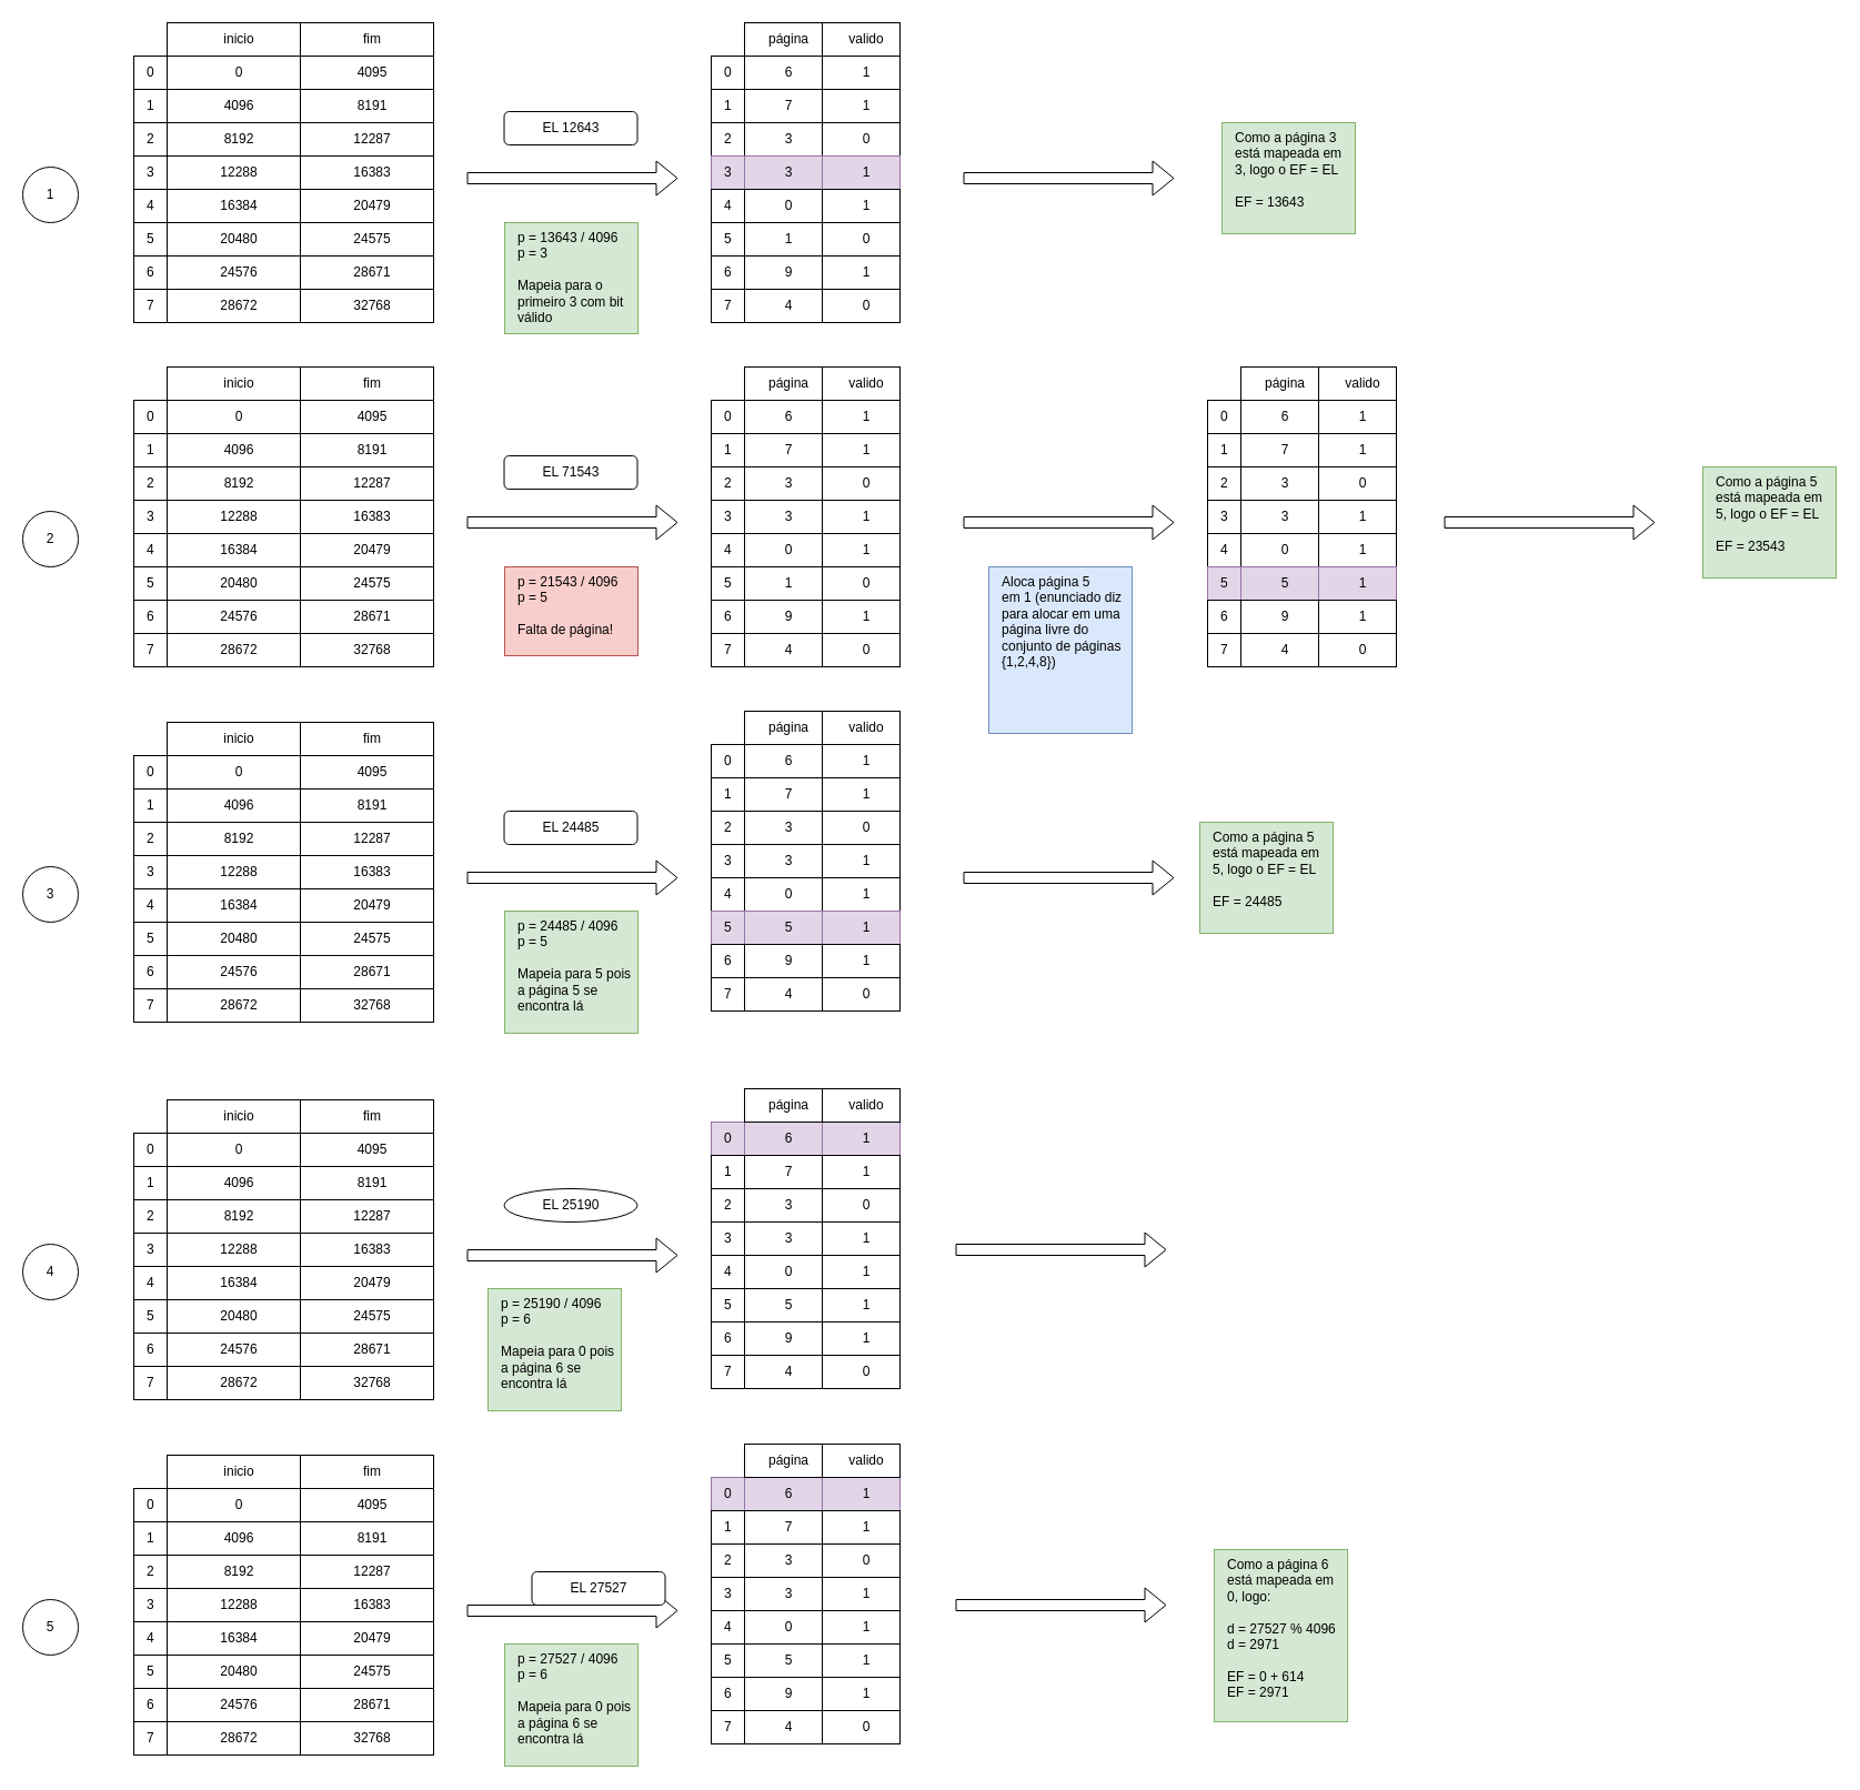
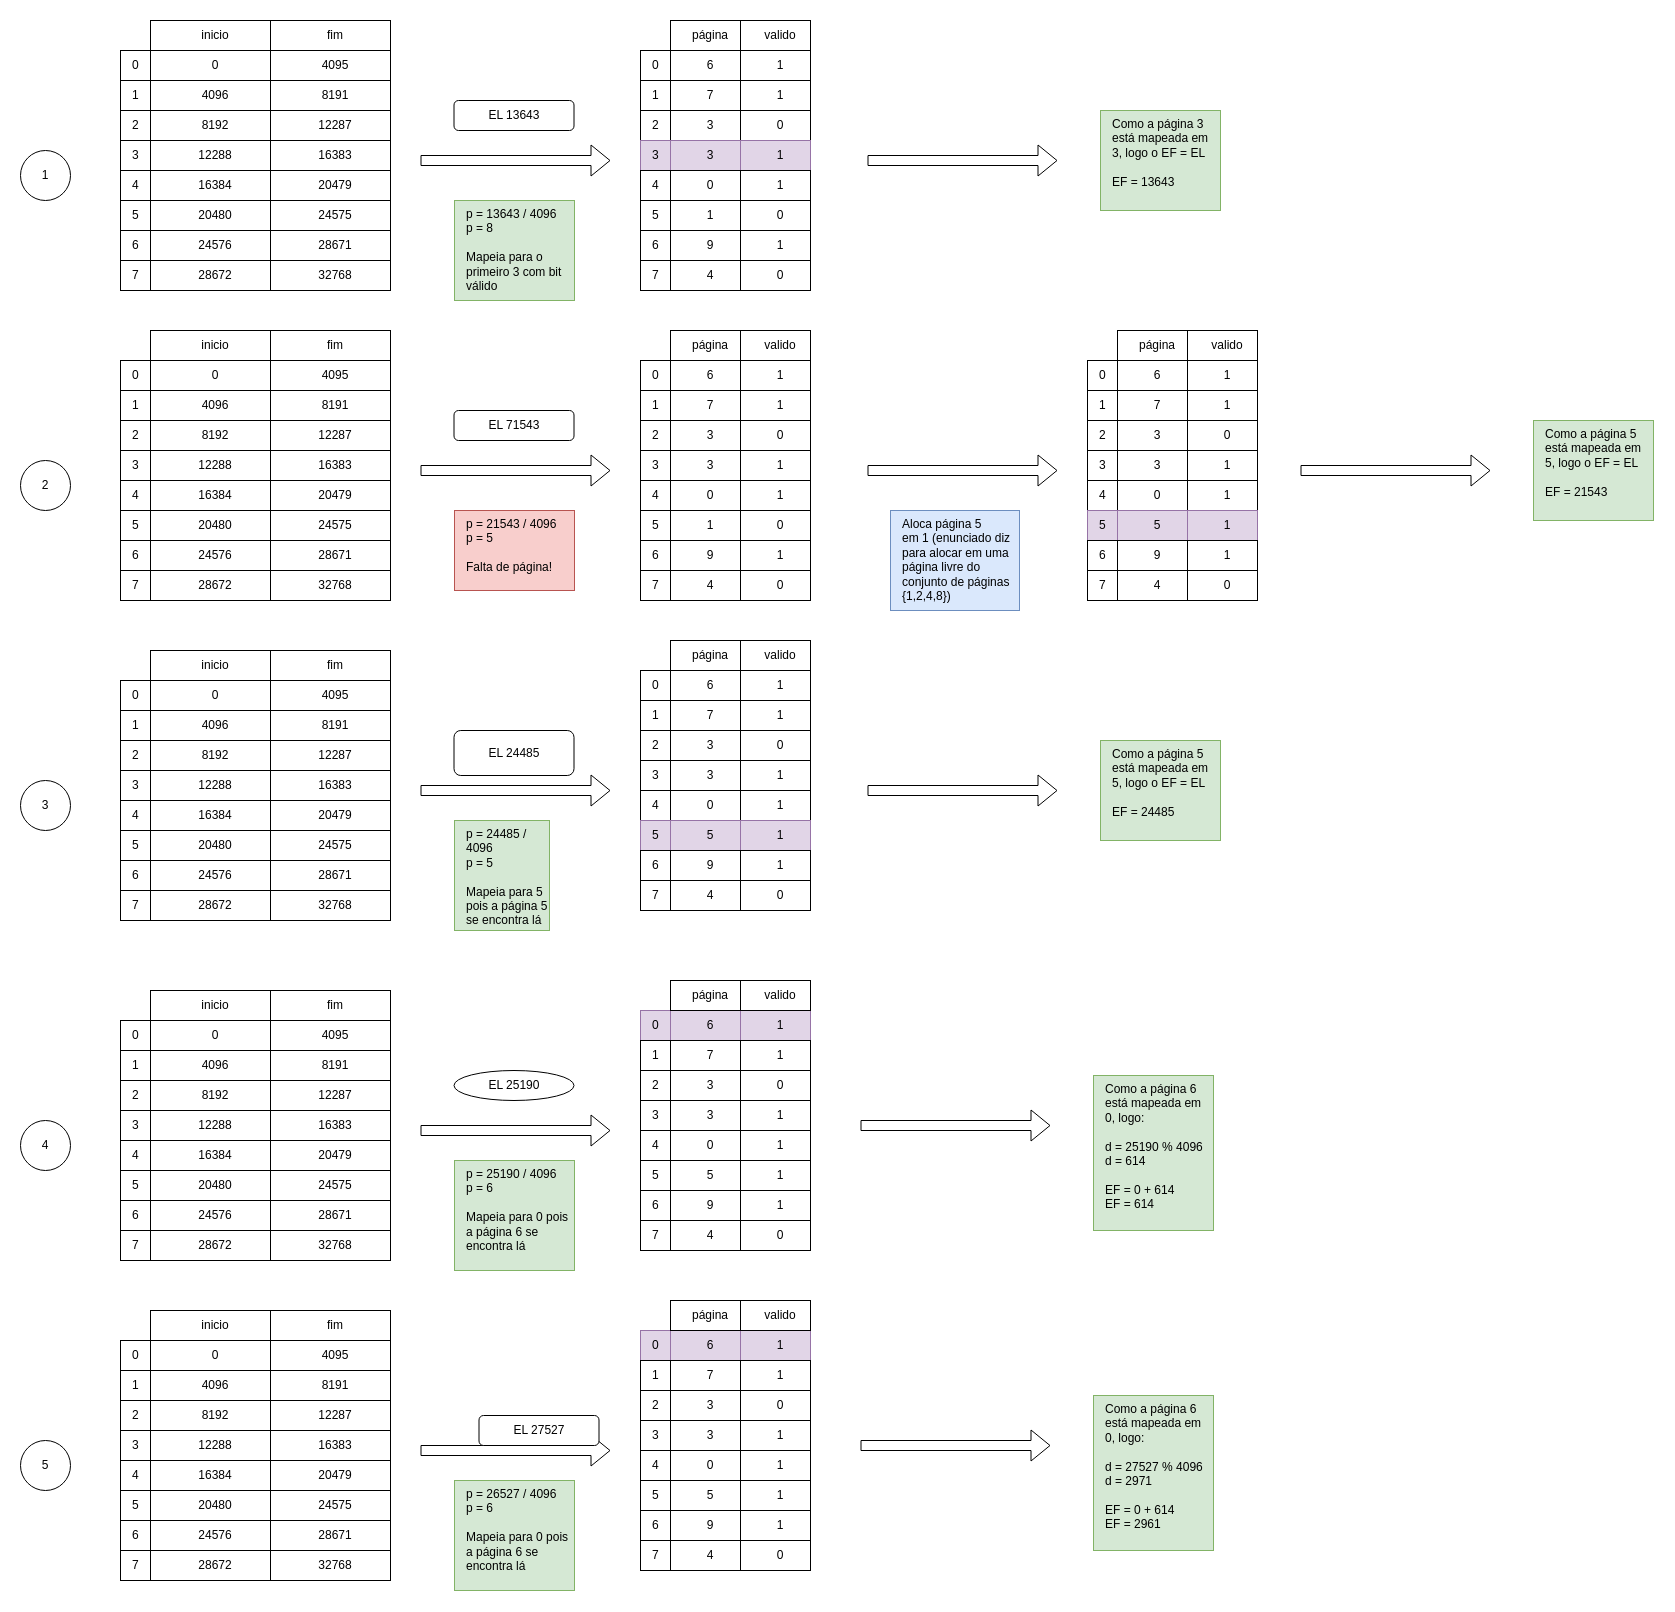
- <mxCell id="55" value="EL 12643" style="rounded=1;whiteSpace=wrap;html=1;align=center;" vertex="1" parent="1"><mxGeometry x="453.5" y="100" width="120" height="30" as="geometry" /></mxCell>
+ <mxCell id="55" value="EL 13643" style="rounded=1;whiteSpace=wrap;html=1;align=center;" vertex="1" parent="1"><mxGeometry x="453.5" y="100" width="120" height="30" as="geometry" /></mxCell>
- <mxCell id="57" value="p = 13643 / 4096&lt;br&gt;p = 3&lt;br&gt;&lt;br&gt;Mapeia para o primeiro 3 com bit válido" style="shape=retangle;whiteSpace=wrap;html=1;boundedLbl=1;align=left;verticalAlign=top;spacingLeft=10;fillColor=#d5e8d4;strokeColor=#82b366;" vertex="1" parent="1"><mxGeometry x="454" y="200" width="120" height="100" as="geometry" /></mxCell>
+ <mxCell id="57" value="p = 13643 / 4096&lt;br&gt;p = 8&lt;br&gt;&lt;br&gt;Mapeia para o primeiro 3 com bit válido" style="shape=retangle;whiteSpace=wrap;html=1;boundedLbl=1;align=left;verticalAlign=top;spacingLeft=10;fillColor=#d5e8d4;strokeColor=#82b366;" vertex="1" parent="1"><mxGeometry x="454" y="200" width="120" height="100" as="geometry" /></mxCell>
- <mxCell id="145" value="Como a página 5&lt;br&gt;está mapeada em&lt;br&gt;5, logo o EF = EL&lt;br&gt;&lt;br&gt;EF = 23543" style="shape=retangle;whiteSpace=wrap;html=1;boundedLbl=1;align=left;verticalAlign=top;spacingLeft=10;fillColor=#d5e8d4;strokeColor=#82b366;" vertex="1" parent="1"><mxGeometry x="1533" y="420" width="120" height="100" as="geometry" /></mxCell>
+ <mxCell id="145" value="Como a página 5&lt;br&gt;está mapeada em&lt;br&gt;5, logo o EF = EL&lt;br&gt;&lt;br&gt;EF = 21543" style="shape=retangle;whiteSpace=wrap;html=1;boundedLbl=1;align=left;verticalAlign=top;spacingLeft=10;fillColor=#d5e8d4;strokeColor=#82b366;" vertex="1" parent="1"><mxGeometry x="1533" y="420" width="120" height="100" as="geometry" /></mxCell>
- <mxCell id="143" value="Aloca página 5&lt;br&gt;em 1 (enunciado diz para alocar em uma página livre do conjunto de páginas {1,2,4,8})" style="shape=retangle;whiteSpace=wrap;html=1;boundedLbl=1;align=left;verticalAlign=top;spacingLeft=10;fillColor=#dae8fc;strokeColor=#6c8ebf;" vertex="1" parent="1"><mxGeometry x="890" y="510" width="129" height="150" as="geometry" /></mxCell>
+ <mxCell id="143" value="Aloca página 5&lt;br&gt;em 1 (enunciado diz para alocar em uma página livre do conjunto de páginas {1,2,4,8})" style="shape=retangle;whiteSpace=wrap;html=1;boundedLbl=1;align=left;verticalAlign=top;spacingLeft=10;fillColor=#dae8fc;strokeColor=#6c8ebf;" vertex="1" parent="1"><mxGeometry x="890" y="510" width="129" height="100" as="geometry" /></mxCell>
- <mxCell id="199" value="EL 24485" style="rounded=1;whiteSpace=wrap;html=1;align=center;" vertex="1" parent="1"><mxGeometry x="453.5" y="730" width="120" height="30" as="geometry" /></mxCell>
+ <mxCell id="199" value="EL 24485" style="rounded=1;whiteSpace=wrap;html=1;align=center;" vertex="1" parent="1"><mxGeometry x="453.5" y="730" width="120" height="45" as="geometry" /></mxCell>
- <mxCell id="203" value="Como a página 5&lt;br&gt;está mapeada em&lt;br&gt;5, logo o EF = EL&lt;br&gt;&lt;br&gt;EF = 24485" style="shape=retangle;whiteSpace=wrap;html=1;boundedLbl=1;align=left;verticalAlign=top;spacingLeft=10;fillColor=#d5e8d4;strokeColor=#82b366;" vertex="1" parent="1"><mxGeometry x="1080" y="740" width="120" height="100" as="geometry" /></mxCell>
+ <mxCell id="203" value="Como a página 5&lt;br&gt;está mapeada em&lt;br&gt;5, logo o EF = EL&lt;br&gt;&lt;br&gt;EF = 24485" style="shape=retangle;whiteSpace=wrap;html=1;boundedLbl=1;align=left;verticalAlign=top;spacingLeft=10;fillColor=#d5e8d4;strokeColor=#82b366;" vertex="1" parent="1"><mxGeometry x="1100" y="740" width="120" height="100" as="geometry" /></mxCell>
- <mxCell id="201" value="p = 24485 / 4096&lt;br&gt;p = 5&lt;br&gt;&lt;br&gt;Mapeia para 5 pois a página 5 se encontra lá" style="shape=retangle;whiteSpace=wrap;html=1;boundedLbl=1;align=left;verticalAlign=top;spacingLeft=10;fillColor=#d5e8d4;strokeColor=#82b366;" vertex="1" parent="1"><mxGeometry x="454" y="820" width="120" height="110" as="geometry" /></mxCell>
+ <mxCell id="201" value="p = 24485 / 4096&lt;br&gt;p = 5&lt;br&gt;&lt;br&gt;Mapeia para 5 pois a página 5 se encontra lá" style="shape=retangle;whiteSpace=wrap;html=1;boundedLbl=1;align=left;verticalAlign=top;spacingLeft=10;fillColor=#d5e8d4;strokeColor=#82b366;" vertex="1" parent="1"><mxGeometry x="454" y="820" width="95" height="110" as="geometry" /></mxCell>
+ <mxCell id="261" value="Como a página 6&lt;br&gt;está mapeada em&lt;br&gt;0, logo:&lt;br&gt;&lt;br&gt;d = 25190 % 4096&lt;br&gt;d = 614&lt;br&gt;&lt;br&gt;EF = 0 + 614&lt;br&gt;EF = 614&lt;br&gt;" style="shape=retangle;whiteSpace=wrap;html=1;boundedLbl=1;align=left;verticalAlign=top;spacingLeft=10;fillColor=#d5e8d4;strokeColor=#82b366;" vertex="1" parent="1"><mxGeometry x="1093" y="1075" width="120" height="155" as="geometry" /></mxCell>
- <mxCell id="259" value="p = 25190 / 4096&lt;br&gt;p = 6&lt;br&gt;&lt;br&gt;Mapeia para 0 pois a página 6 se encontra lá" style="shape=retangle;whiteSpace=wrap;html=1;boundedLbl=1;align=left;verticalAlign=top;spacingLeft=10;fillColor=#d5e8d4;strokeColor=#82b366;" vertex="1" parent="1"><mxGeometry x="439" y="1160" width="120" height="110" as="geometry" /></mxCell>
+ <mxCell id="259" value="p = 25190 / 4096&lt;br&gt;p = 6&lt;br&gt;&lt;br&gt;Mapeia para 0 pois a página 6 se encontra lá" style="shape=retangle;whiteSpace=wrap;html=1;boundedLbl=1;align=left;verticalAlign=top;spacingLeft=10;fillColor=#d5e8d4;strokeColor=#82b366;" vertex="1" parent="1"><mxGeometry x="454" y="1160" width="120" height="110" as="geometry" /></mxCell>
- <mxCell id="319" value="Como a página 6&lt;br&gt;está mapeada em&lt;br&gt;0, logo:&lt;br&gt;&lt;br&gt;d = 27527 % 4096&lt;br&gt;d = 2971&lt;br&gt;&lt;br&gt;EF = 0 + 614&lt;br&gt;EF = 2971" style="shape=retangle;whiteSpace=wrap;html=1;boundedLbl=1;align=left;verticalAlign=top;spacingLeft=10;fillColor=#d5e8d4;strokeColor=#82b366;" vertex="1" parent="1"><mxGeometry x="1093" y="1395" width="120" height="155" as="geometry" /></mxCell>
+ <mxCell id="319" value="Como a página 6&lt;br&gt;está mapeada em&lt;br&gt;0, logo:&lt;br&gt;&lt;br&gt;d = 27527 % 4096&lt;br&gt;d = 2971&lt;br&gt;&lt;br&gt;EF = 0 + 614&lt;br&gt;EF = 2961" style="shape=retangle;whiteSpace=wrap;html=1;boundedLbl=1;align=left;verticalAlign=top;spacingLeft=10;fillColor=#d5e8d4;strokeColor=#82b366;" vertex="1" parent="1"><mxGeometry x="1093" y="1395" width="120" height="155" as="geometry" /></mxCell>
- <mxCell id="317" value="p = 27527 / 4096&lt;br&gt;p = 6&lt;br&gt;&lt;br&gt;Mapeia para 0 pois a página 6 se encontra lá" style="shape=retangle;whiteSpace=wrap;html=1;boundedLbl=1;align=left;verticalAlign=top;spacingLeft=10;fillColor=#d5e8d4;strokeColor=#82b366;" vertex="1" parent="1"><mxGeometry x="454" y="1480" width="120" height="110" as="geometry" /></mxCell>
+ <mxCell id="317" value="p = 26527 / 4096&lt;br&gt;p = 6&lt;br&gt;&lt;br&gt;Mapeia para 0 pois a página 6 se encontra lá" style="shape=retangle;whiteSpace=wrap;html=1;boundedLbl=1;align=left;verticalAlign=top;spacingLeft=10;fillColor=#d5e8d4;strokeColor=#82b366;" vertex="1" parent="1"><mxGeometry x="454" y="1480" width="120" height="110" as="geometry" /></mxCell>
